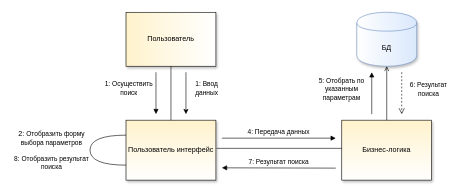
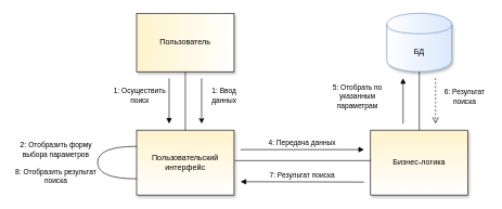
- <mxCell id="10" value="" style="endArrow=open;html=1;entryX=0.5;entryY=1;entryDx=0;entryDy=0;exitX=0.5;exitY=0;exitDx=0;exitDy=0;" parent="1" source="4" target="7" edge="1"><mxGeometry width="50" height="50" relative="1" as="geometry"><mxPoint x="589" y="200" as="sourcePoint" /><mxPoint x="639" y="150" as="targetPoint" /></mxGeometry></mxCell>
+ <mxCell id="10" value="" style="endArrow=none;html=1;entryX=0.5;entryY=1;entryDx=0;entryDy=0;exitX=0.5;exitY=0;exitDx=0;exitDy=0;" parent="1" source="4" target="7" edge="1"><mxGeometry width="50" height="50" relative="1" as="geometry"><mxPoint x="589" y="200" as="sourcePoint" /><mxPoint x="639" y="150" as="targetPoint" /></mxGeometry></mxCell>
- <mxCell id="18" value="&lt;font style=&quot;font-size: 11px&quot;&gt;5: Отобрать по указанным параметрам&lt;/font&gt;" style="text;html=1;strokeColor=none;fillColor=none;align=center;verticalAlign=middle;whiteSpace=wrap;rounded=0;" parent="1" vertex="1"><mxGeometry x="529" y="140" width="80" height="15" as="geometry" /></mxCell>
+ <mxCell id="18" value="&lt;font style=&quot;font-size: 11px&quot;&gt;5: Отобрать по указанным параметрам&lt;/font&gt;" style="text;html=1;strokeColor=none;fillColor=none;align=center;verticalAlign=middle;whiteSpace=wrap;rounded=0;" parent="1" vertex="1"><mxGeometry x="509" y="140" width="80" height="15" as="geometry" /></mxCell>
- <mxCell id="3" value="Пользователь интерфейс" style="rounded=0;whiteSpace=wrap;html=1;fillColor=#fff2cc;strokeColor=#000000;gradientColor=#ffffff;shadow=1;" parent="1" vertex="1"><mxGeometry x="209" y="200" width="150" height="100" as="geometry" /></mxCell>
+ <mxCell id="3" value="Пользовательский интерфейс" style="rounded=0;whiteSpace=wrap;html=1;fillColor=#fff2cc;strokeColor=#000000;gradientColor=#ffffff;shadow=1;" parent="1" vertex="1"><mxGeometry x="209" y="200" width="150" height="100" as="geometry" /></mxCell>
